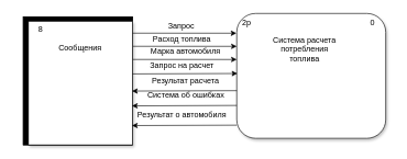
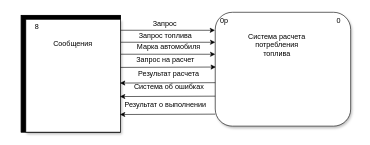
- <mxCell id="16" value="&lt;div&gt;2р&lt;/div&gt;" style="text;html=1;strokeColor=none;fillColor=none;align=center;verticalAlign=middle;whiteSpace=wrap;rounded=0;shadow=1;fillStyle=auto;" parent="1" vertex="1"><mxGeometry x="343" y="20" width="60" height="30" as="geometry" /></mxCell>
+ <mxCell id="16" value="&lt;div&gt;0р&lt;/div&gt;" style="text;html=1;strokeColor=none;fillColor=none;align=center;verticalAlign=middle;whiteSpace=wrap;rounded=0;shadow=1;fillStyle=auto;" parent="1" vertex="1"><mxGeometry x="343" y="20" width="60" height="30" as="geometry" /></mxCell>
- <mxCell id="10" value="Расход топлива" style="text;html=1;strokeColor=none;fillColor=none;align=center;verticalAlign=middle;whiteSpace=wrap;rounded=0;shadow=1;fillStyle=auto;" parent="1" vertex="1"><mxGeometry x="225" y="44" width="100" height="30" as="geometry" /></mxCell>
+ <mxCell id="10" value="Запрос топлива" style="text;html=1;strokeColor=none;fillColor=none;align=center;verticalAlign=middle;whiteSpace=wrap;rounded=0;shadow=1;fillStyle=auto;" parent="1" vertex="1"><mxGeometry x="225" y="44" width="100" height="30" as="geometry" /></mxCell>
- <mxCell id="18" value="Результат о автомобиля" style="text;html=1;strokeColor=none;fillColor=none;align=center;verticalAlign=middle;whiteSpace=wrap;rounded=0;shadow=1;fillStyle=auto;" parent="1" vertex="1"><mxGeometry x="205" y="160" width="140" height="30" as="geometry" /></mxCell>
+ <mxCell id="18" value="Результат о выполнении" style="text;html=1;strokeColor=none;fillColor=none;align=center;verticalAlign=middle;whiteSpace=wrap;rounded=0;shadow=1;fillStyle=auto;" parent="1" vertex="1"><mxGeometry x="205" y="160" width="140" height="30" as="geometry" /></mxCell>
